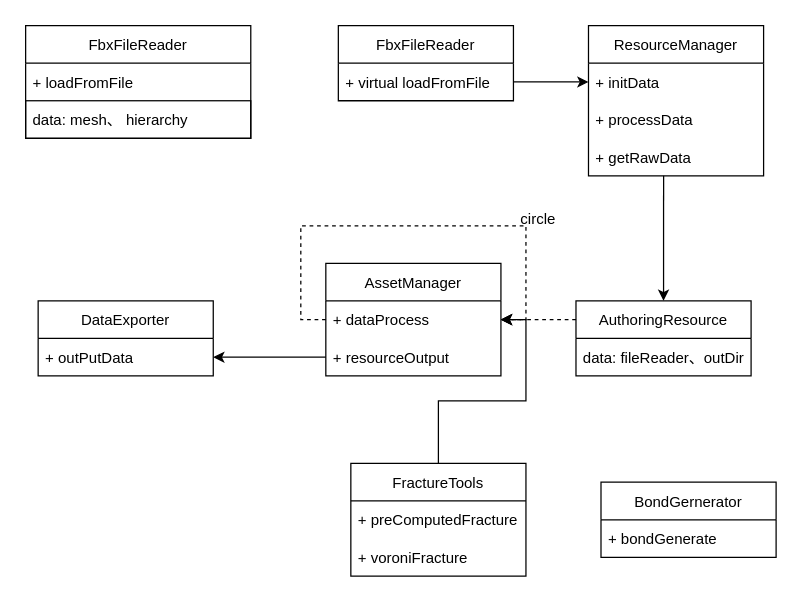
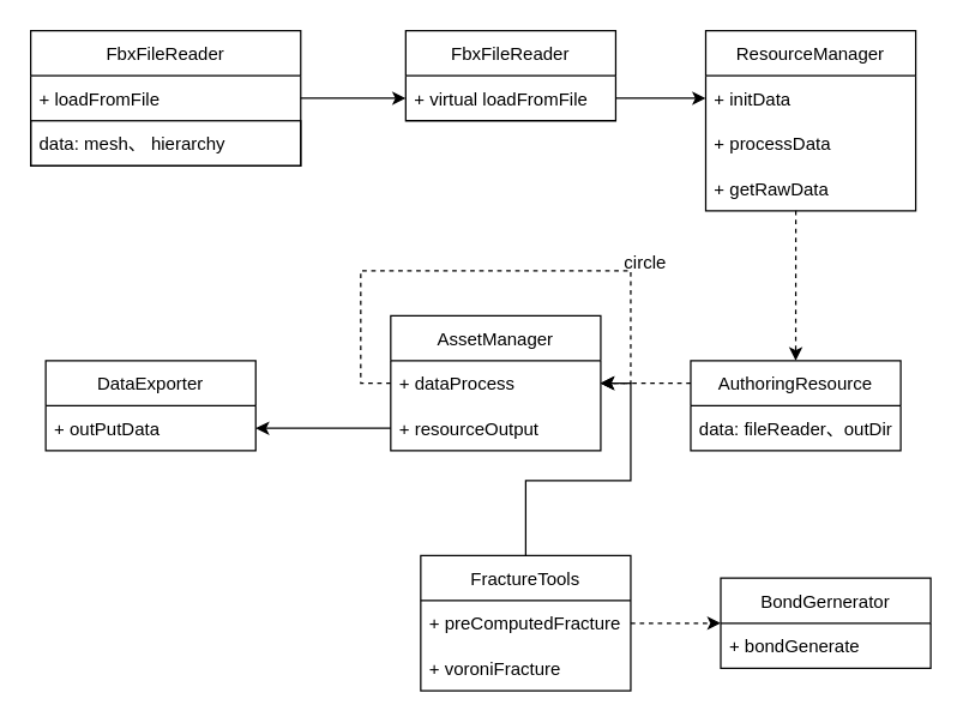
+ <mxCell id="7" style="edgeStyle=orthogonalEdgeStyle;rounded=0;orthogonalLoop=1;jettySize=auto;html=1;exitX=1;exitY=0.5;exitDx=0;exitDy=0;entryX=0;entryY=0.5;entryDx=0;entryDy=0;" edge="1" parent="1" source="3" target="6"><mxGeometry relative="1" as="geometry" /></mxCell>
- <mxCell id="30" value="" style="endArrow=classic;html=1;rounded=0;dashed=0;strokeColor=default;entryX=0.5;entryY=0;entryDx=0;entryDy=0;exitX=0.429;exitY=1;exitDx=0;exitDy=0;exitPerimeter=0;" edge="1" parent="1" source="11" target="13"><mxGeometry width="50" height="50" relative="1" as="geometry"><mxPoint x="530" y="180" as="sourcePoint" /><mxPoint x="580" y="130" as="targetPoint" /></mxGeometry></mxCell>
+ <mxCell id="30" value="" style="endArrow=classic;html=1;rounded=0;dashed=1;strokeColor=default;entryX=0.5;entryY=0;entryDx=0;entryDy=0;exitX=0.429;exitY=1;exitDx=0;exitDy=0;exitPerimeter=0;" edge="1" parent="1" source="11" target="13"><mxGeometry width="50" height="50" relative="1" as="geometry"><mxPoint x="530" y="180" as="sourcePoint" /><mxPoint x="580" y="130" as="targetPoint" /></mxGeometry></mxCell>
+ <mxCell id="29" style="edgeStyle=orthogonalEdgeStyle;rounded=0;orthogonalLoop=1;jettySize=auto;html=1;exitX=1;exitY=0.5;exitDx=0;exitDy=0;entryX=0;entryY=0.5;entryDx=0;entryDy=0;dashed=1;strokeColor=default;" edge="1" parent="1" source="24" target="26"><mxGeometry relative="1" as="geometry" /></mxCell>
